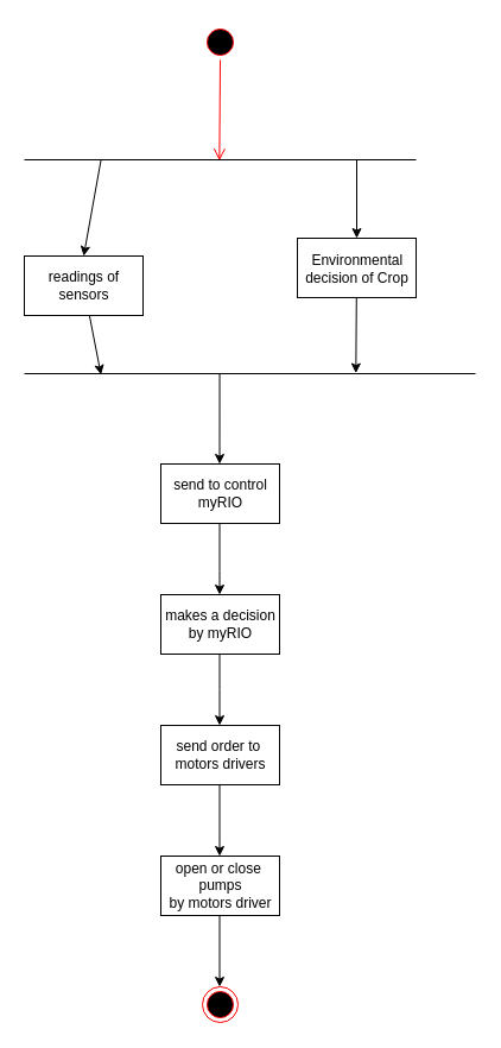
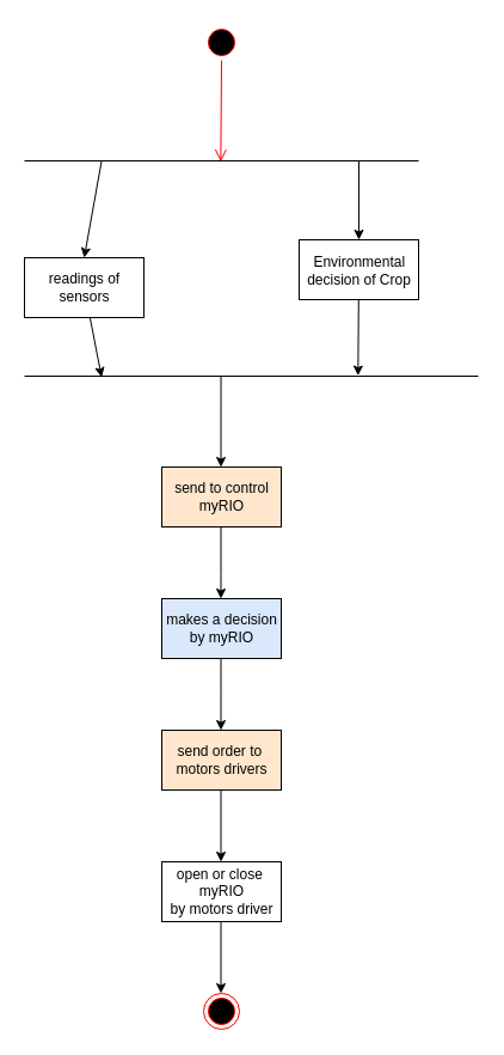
- <mxCell id="7" value="send to control&lt;br&gt;myRIO" style="html=1;dashed=0;whitespace=wrap;" parent="1" vertex="1"><mxGeometry x="135" y="390" width="100" height="50" as="geometry" /></mxCell>
+ <mxCell id="7" value="send to control&lt;br&gt;myRIO" style="html=1;dashed=0;whitespace=wrap;fillColor=#ffe6cc;" parent="1" vertex="1"><mxGeometry x="135" y="390" width="100" height="50" as="geometry" /></mxCell>
- <mxCell id="9" value="makes a decision&lt;br&gt;by myRIO" style="html=1;dashed=0;whitespace=wrap;" parent="1" vertex="1"><mxGeometry x="135" y="500" width="100" height="50" as="geometry" /></mxCell>
+ <mxCell id="9" value="makes a decision&lt;br&gt;by myRIO" style="html=1;dashed=0;whitespace=wrap;fillColor=#dae8fc;" parent="1" vertex="1"><mxGeometry x="135" y="500" width="100" height="50" as="geometry" /></mxCell>
- <mxCell id="11" value="send order to&amp;nbsp;&lt;br&gt;motors drivers" style="html=1;dashed=0;whitespace=wrap;" parent="1" vertex="1"><mxGeometry x="135" y="610" width="100" height="50" as="geometry" /></mxCell>
+ <mxCell id="11" value="send order to&amp;nbsp;&lt;br&gt;motors drivers" style="html=1;dashed=0;whitespace=wrap;fillColor=#ffe6cc;" parent="1" vertex="1"><mxGeometry x="135" y="610" width="100" height="50" as="geometry" /></mxCell>
- <mxCell id="13" value="open or close&amp;nbsp;&lt;br&gt;pumps&lt;br&gt;by motors driver" style="html=1;dashed=0;whitespace=wrap;" parent="1" vertex="1"><mxGeometry x="135" y="720" width="100" height="50" as="geometry" /></mxCell>
+ <mxCell id="13" value="open or close&amp;nbsp;&lt;br&gt;myRIO&lt;br&gt;by motors driver" style="html=1;dashed=0;whitespace=wrap;" parent="1" vertex="1"><mxGeometry x="135" y="720" width="100" height="50" as="geometry" /></mxCell>
